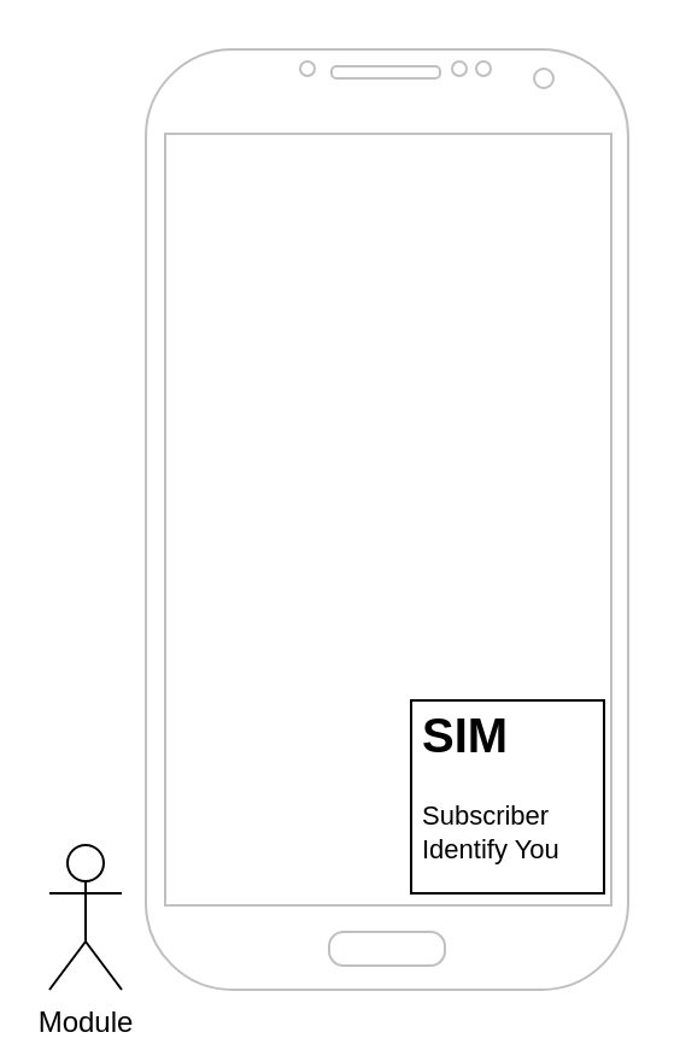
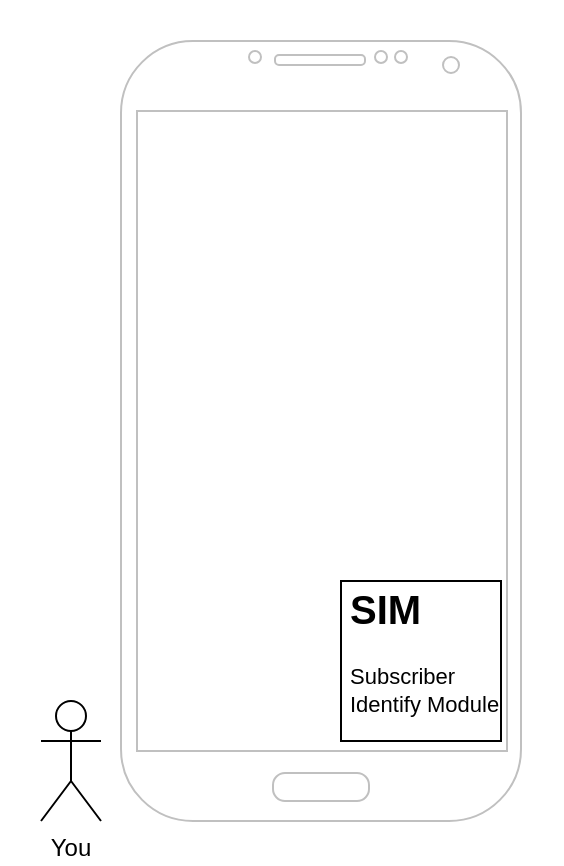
- <mxCell id="5" value="&lt;h1 style=&quot;font-size: 20px;&quot;&gt;&lt;font style=&quot;font-size: 20px;&quot;&gt;SIM&lt;/font&gt;&lt;/h1&gt;&lt;p style=&quot;&quot;&gt;&lt;font style=&quot;font-size: 11px;&quot;&gt;Subscriber Identify You&lt;/font&gt;&lt;/p&gt;" style="text;html=1;strokeColor=none;fillColor=none;spacing=5;spacingTop=-20;whiteSpace=wrap;overflow=hidden;rounded=0;" parent="1" vertex="1"><mxGeometry x="170" y="290" width="90" height="80" as="geometry" /></mxCell>
+ <mxCell id="5" value="&lt;h1 style=&quot;font-size: 20px;&quot;&gt;&lt;font style=&quot;font-size: 20px;&quot;&gt;SIM&lt;/font&gt;&lt;/h1&gt;&lt;p style=&quot;&quot;&gt;&lt;font style=&quot;font-size: 11px;&quot;&gt;Subscriber Identify Module&lt;/font&gt;&lt;/p&gt;" style="text;html=1;strokeColor=none;fillColor=none;spacing=5;spacingTop=-20;whiteSpace=wrap;overflow=hidden;rounded=0;" parent="1" vertex="1"><mxGeometry x="170" y="290" width="90" height="80" as="geometry" /></mxCell>
- <mxCell id="3" value="Module" style="shape=umlActor;verticalLabelPosition=bottom;verticalAlign=top;html=1;outlineConnect=0;" parent="1" vertex="1"><mxGeometry x="20" y="350" width="30" height="60" as="geometry" /></mxCell>
+ <mxCell id="3" value="You" style="shape=umlActor;verticalLabelPosition=bottom;verticalAlign=top;html=1;outlineConnect=0;" parent="1" vertex="1"><mxGeometry x="20" y="350" width="30" height="60" as="geometry" /></mxCell>
